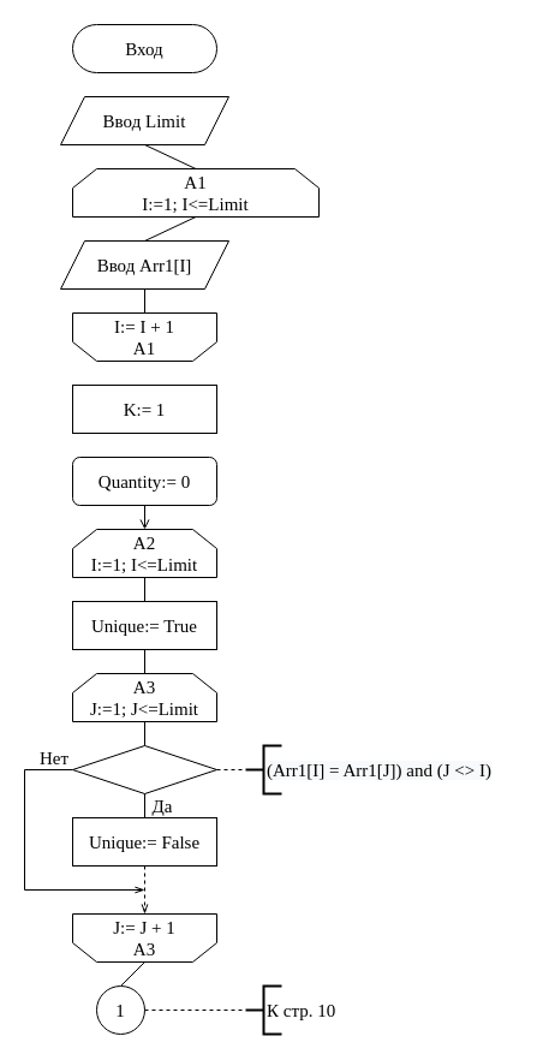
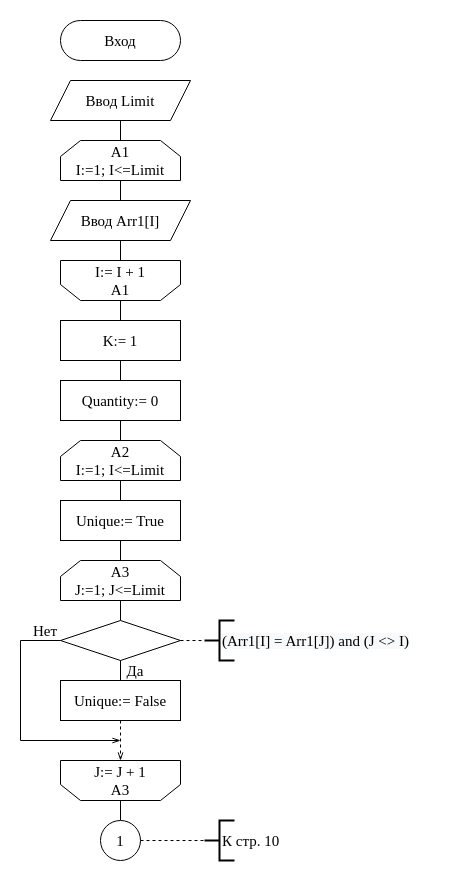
- <mxCell id="5" value="А1&lt;br style=&quot;font-size: 15px;&quot;&gt;I:=1; I&amp;lt;=Limit" style="shape=loopLimit;whiteSpace=wrap;html=1;fontSize=15;fontFamily=Times New Roman;" parent="1" vertex="1"><mxGeometry x="60" y="140" width="205" height="40" as="geometry" /></mxCell>
+ <mxCell id="5" value="А1&lt;br style=&quot;font-size: 15px;&quot;&gt;I:=1; I&amp;lt;=Limit" style="shape=loopLimit;whiteSpace=wrap;html=1;fontSize=15;fontFamily=Times New Roman;" parent="1" vertex="1"><mxGeometry x="60" y="140" width="120" height="40" as="geometry" /></mxCell>
+ <mxCell id="12" value="" style="endArrow=none;html=1;rounded=0;exitX=0.5;exitY=0;exitDx=0;exitDy=0;entryX=0.5;entryY=0;entryDx=0;entryDy=0;fontSize=15;fontFamily=Times New Roman;" parent="1" source="6" target="10" edge="1"><mxGeometry width="50" height="50" relative="1" as="geometry"><mxPoint x="140" y="480" as="sourcePoint" /><mxPoint x="190" y="430" as="targetPoint" /></mxGeometry></mxCell>
+ <mxCell id="13" value="" style="endArrow=none;html=1;rounded=0;exitX=0.5;exitY=1;exitDx=0;exitDy=0;entryX=0.5;entryY=0;entryDx=0;entryDy=0;fontSize=15;fontFamily=Times New Roman;" parent="1" source="10" target="11" edge="1"><mxGeometry width="50" height="50" relative="1" as="geometry"><mxPoint x="140" y="480" as="sourcePoint" /><mxPoint x="190" y="430" as="targetPoint" /></mxGeometry></mxCell>
- <mxCell id="11" value="Quantity:= 0" style="whiteSpace=wrap;html=1;fontSize=15;fontFamily=Times New Roman;rounded=1;" parent="1" vertex="1"><mxGeometry x="60" y="380" width="120" height="40" as="geometry" /></mxCell>
+ <mxCell id="11" value="Quantity:= 0" style="rounded=0;whiteSpace=wrap;html=1;fontSize=15;fontFamily=Times New Roman;" parent="1" vertex="1"><mxGeometry x="60" y="380" width="120" height="40" as="geometry" /></mxCell>
- <mxCell id="17" value="" style="endArrow=open;html=1;rounded=0;exitX=0.5;exitY=1;exitDx=0;exitDy=0;entryX=0.5;entryY=0;entryDx=0;entryDy=0;fontSize=15;fontFamily=Times New Roman;" parent="1" source="11" target="14" edge="1"><mxGeometry width="50" height="50" relative="1" as="geometry"><mxPoint x="140" y="690" as="sourcePoint" /><mxPoint x="190" y="640" as="targetPoint" /></mxGeometry></mxCell>
+ <mxCell id="17" value="" style="endArrow=none;html=1;rounded=0;exitX=0.5;exitY=1;exitDx=0;exitDy=0;entryX=0.5;entryY=0;entryDx=0;entryDy=0;fontSize=15;fontFamily=Times New Roman;" parent="1" source="11" target="14" edge="1"><mxGeometry width="50" height="50" relative="1" as="geometry"><mxPoint x="140" y="690" as="sourcePoint" /><mxPoint x="190" y="640" as="targetPoint" /></mxGeometry></mxCell>
- <mxCell id="25" value="1" style="ellipse;whiteSpace=wrap;html=1;aspect=fixed;fontSize=15;fontFamily=Times New Roman;" parent="1" vertex="1"><mxGeometry x="80" y="820" width="40" height="40" as="geometry" /></mxCell>
+ <mxCell id="25" value="1" style="ellipse;whiteSpace=wrap;html=1;aspect=fixed;fontSize=15;fontFamily=Times New Roman;" parent="1" vertex="1"><mxGeometry x="100" y="820" width="40" height="40" as="geometry" /></mxCell>
